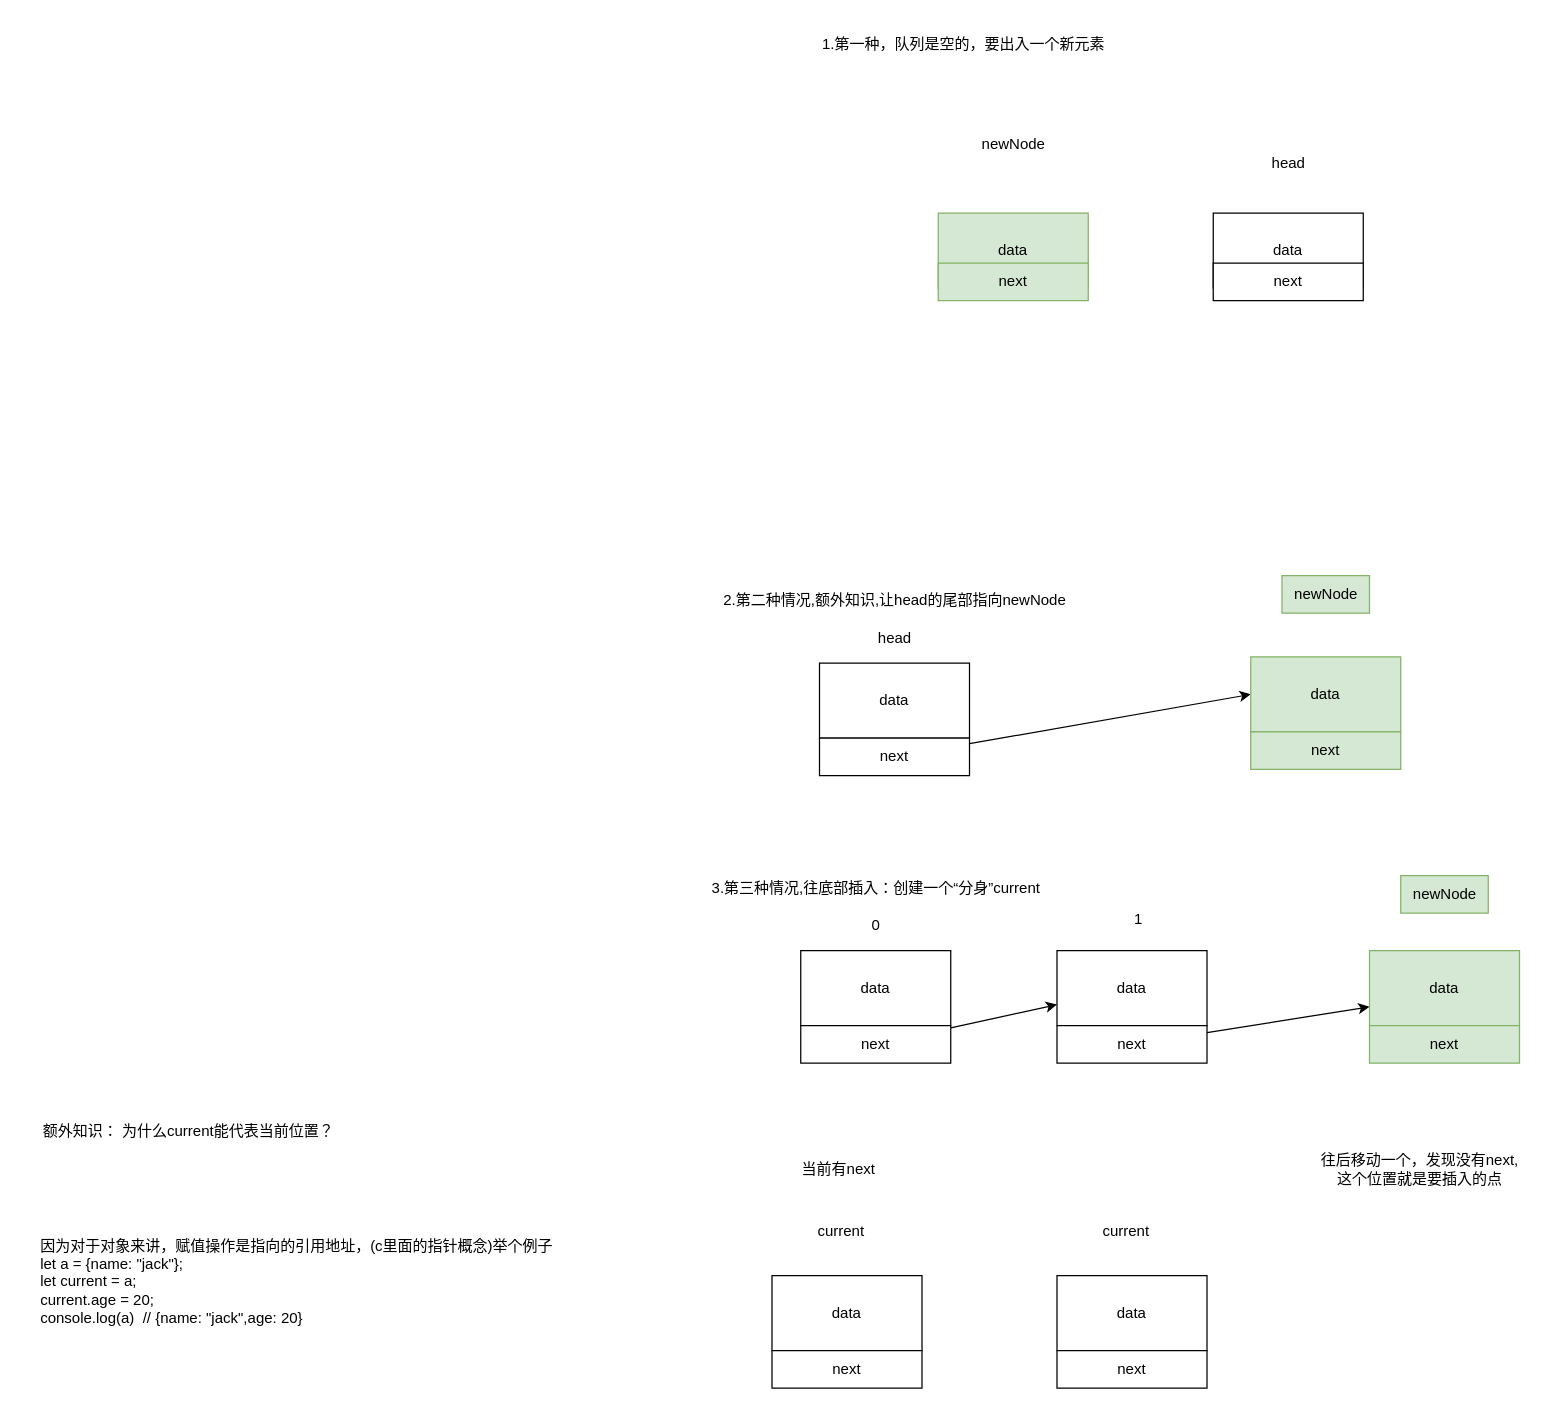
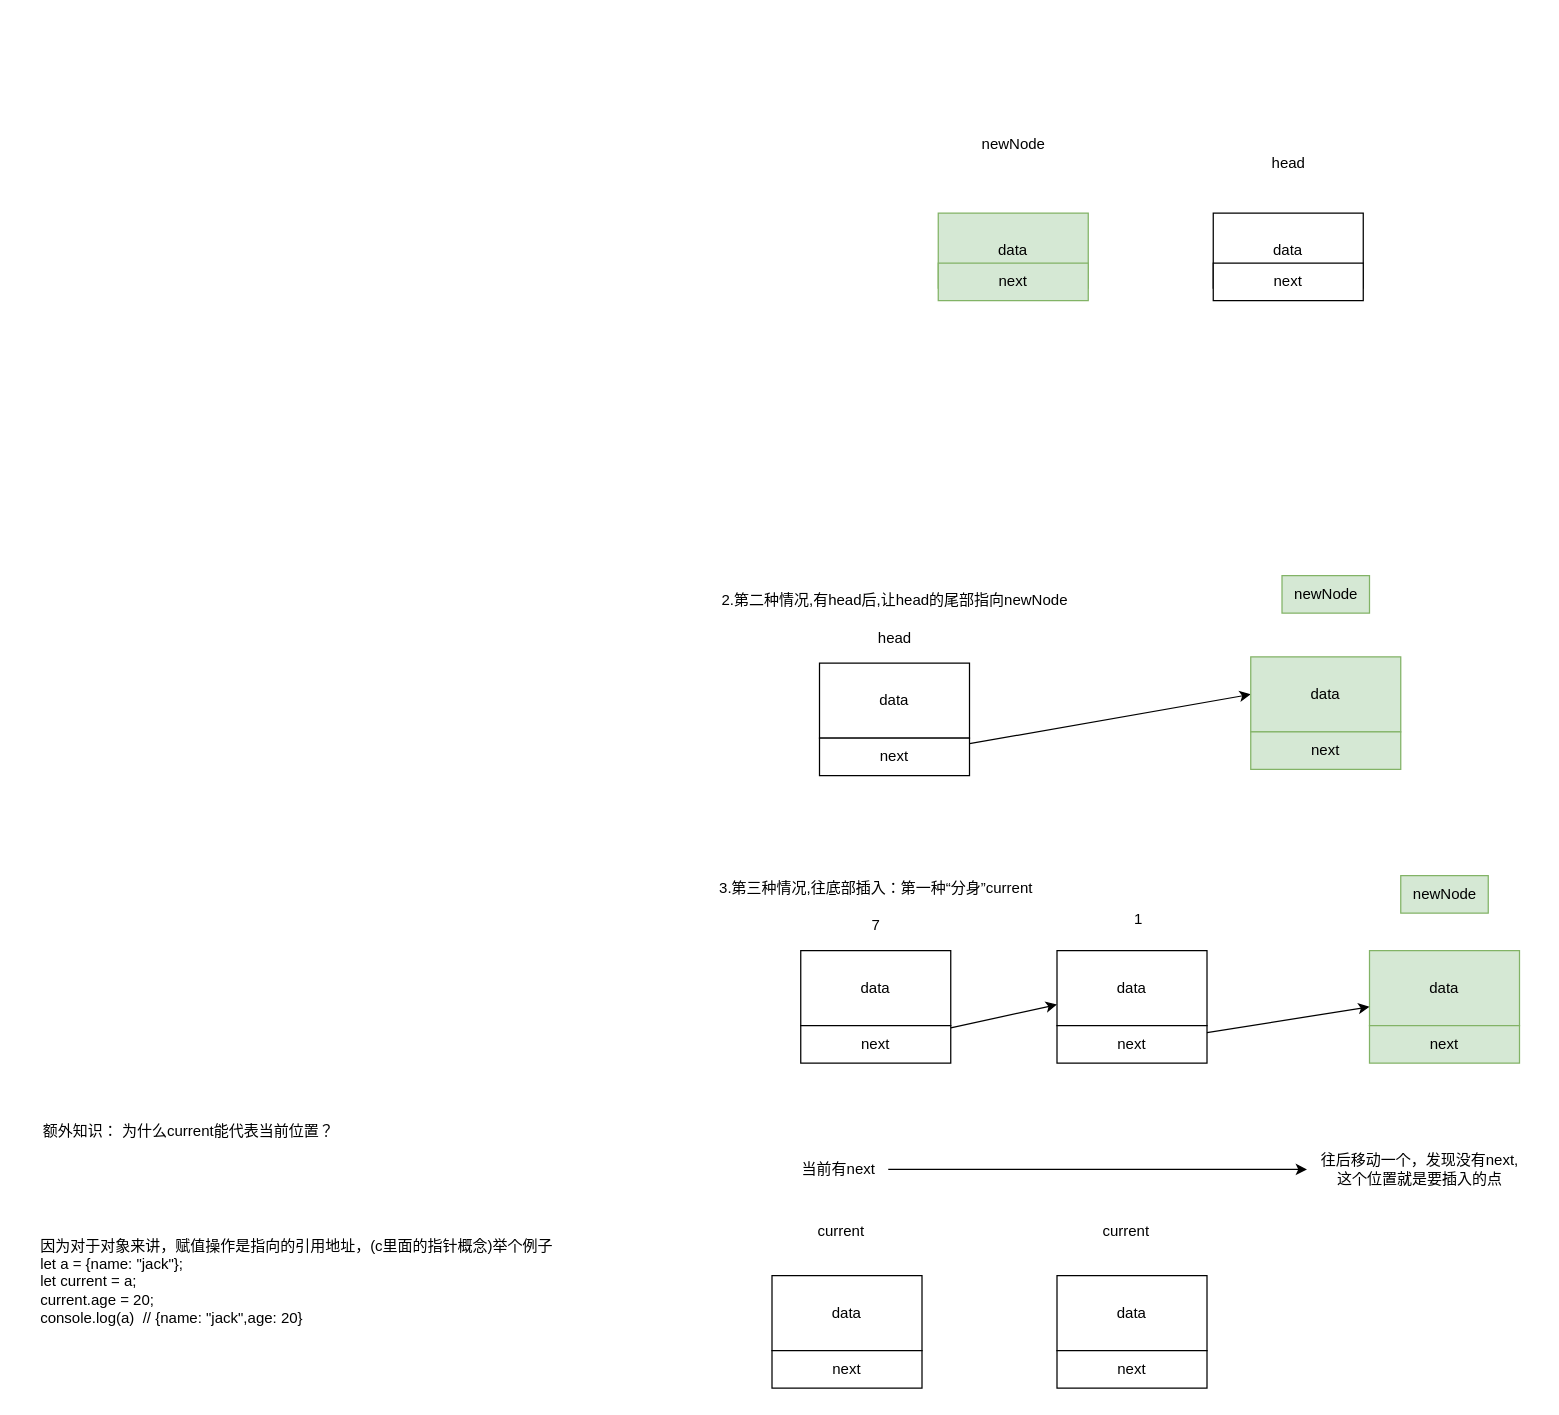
- <mxCell id="9" value="1.第一种，队列是空的，要出入一个新元素" style="text;html=1;align=center;verticalAlign=middle;resizable=0;points=[];autosize=1;strokeColor=none;fillColor=none;" parent="1" vertex="1"><mxGeometry x="645" y="20" width="250" height="30" as="geometry" /></mxCell>
- <mxCell id="5" value="2.第二种情况,额外知识,让head的尾部指向newNode" style="text;html=1;align=center;verticalAlign=middle;resizable=0;points=[];autosize=1;strokeColor=none;fillColor=none;" parent="1" vertex="1"><mxGeometry x="565" y="465" width="300" height="30" as="geometry" /></mxCell>
+ <mxCell id="5" value="2.第二种情况,有head后,让head的尾部指向newNode" style="text;html=1;align=center;verticalAlign=middle;resizable=0;points=[];autosize=1;strokeColor=none;fillColor=none;" parent="1" vertex="1"><mxGeometry x="565" y="465" width="300" height="30" as="geometry" /></mxCell>
- <mxCell id="17" value="3.第三种情况,往底部插入：创建一个“分身”current" style="text;html=1;align=center;verticalAlign=middle;resizable=0;points=[];autosize=1;strokeColor=none;fillColor=none;" parent="1" vertex="1"><mxGeometry x="555" y="695" width="290" height="30" as="geometry" /></mxCell>
+ <mxCell id="17" value="3.第三种情况,往底部插入：第一种“分身”current" style="text;html=1;align=center;verticalAlign=middle;resizable=0;points=[];autosize=1;strokeColor=none;fillColor=none;" parent="1" vertex="1"><mxGeometry x="555" y="695" width="290" height="30" as="geometry" /></mxCell>
- <mxCell id="18" value="0" style="text;html=1;align=center;verticalAlign=middle;resizable=0;points=[];autosize=1;strokeColor=none;fillColor=none;" parent="1" vertex="1"><mxGeometry x="685" y="725" width="30" height="30" as="geometry" /></mxCell>
+ <mxCell id="18" value="7" style="text;html=1;align=center;verticalAlign=middle;resizable=0;points=[];autosize=1;strokeColor=none;fillColor=none;" parent="1" vertex="1"><mxGeometry x="685" y="725" width="30" height="30" as="geometry" /></mxCell>
+ <mxCell id="37" style="edgeStyle=none;html=1;" parent="1" source="38" target="39" edge="1"><mxGeometry relative="1" as="geometry" /></mxCell>
